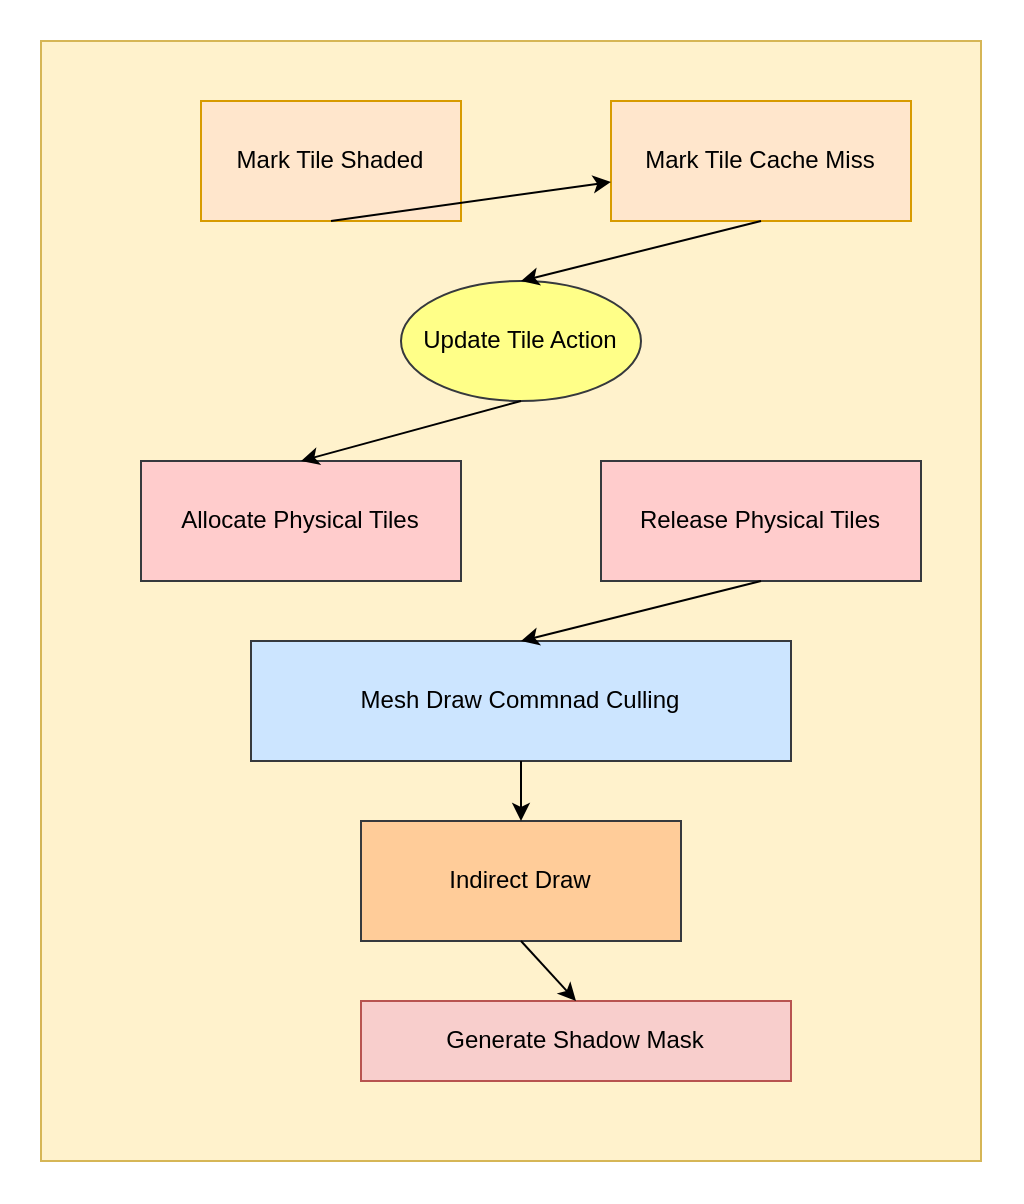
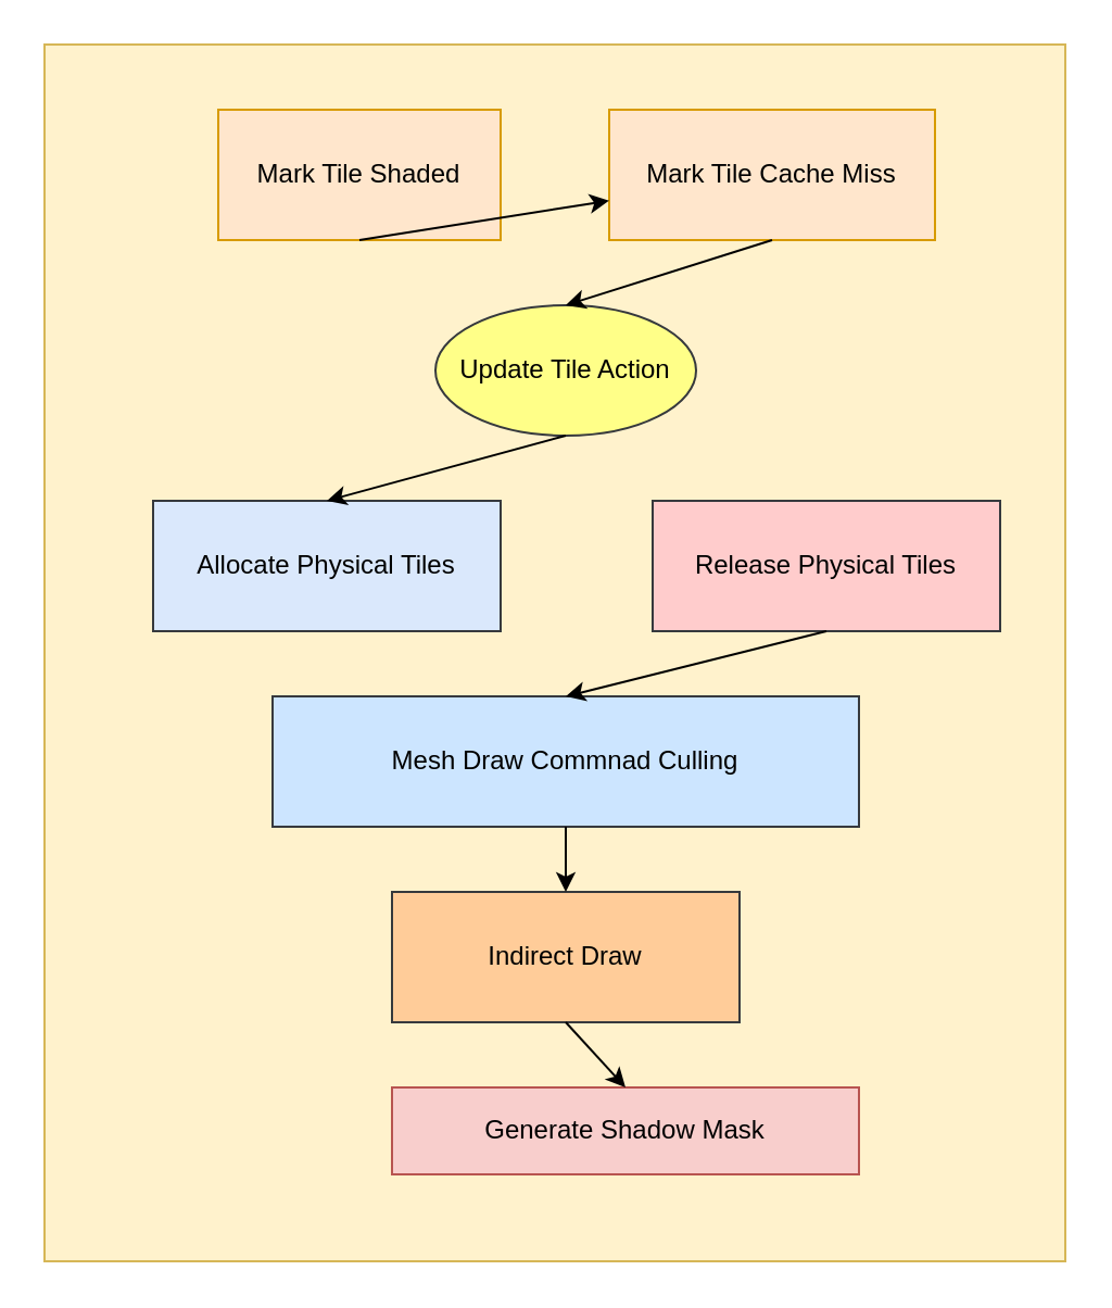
- <mxCell id="4" value="Mark Tile Cache Miss" style="rounded=0;whiteSpace=wrap;html=1;fillColor=#ffe6cc;strokeColor=#d79b00;" vertex="1" parent="1"><mxGeometry x="305" y="50" width="150" height="60" as="geometry" /></mxCell>
+ <mxCell id="4" value="Mark Tile Cache Miss" style="rounded=0;whiteSpace=wrap;html=1;fillColor=#ffe6cc;strokeColor=#d79b00;" vertex="1" parent="1"><mxGeometry x="280" y="50" width="150" height="60" as="geometry" /></mxCell>
- <mxCell id="6" value="Allocate Physical Tiles" style="rounded=0;whiteSpace=wrap;html=1;fillColor=#ffcccc;strokeColor=#36393d;" vertex="1" parent="1"><mxGeometry x="70" y="230" width="160" height="60" as="geometry" /></mxCell>
+ <mxCell id="6" value="Allocate Physical Tiles" style="rounded=0;whiteSpace=wrap;html=1;fillColor=#dae8fc;strokeColor=#36393d;" vertex="1" parent="1"><mxGeometry x="70" y="230" width="160" height="60" as="geometry" /></mxCell>
